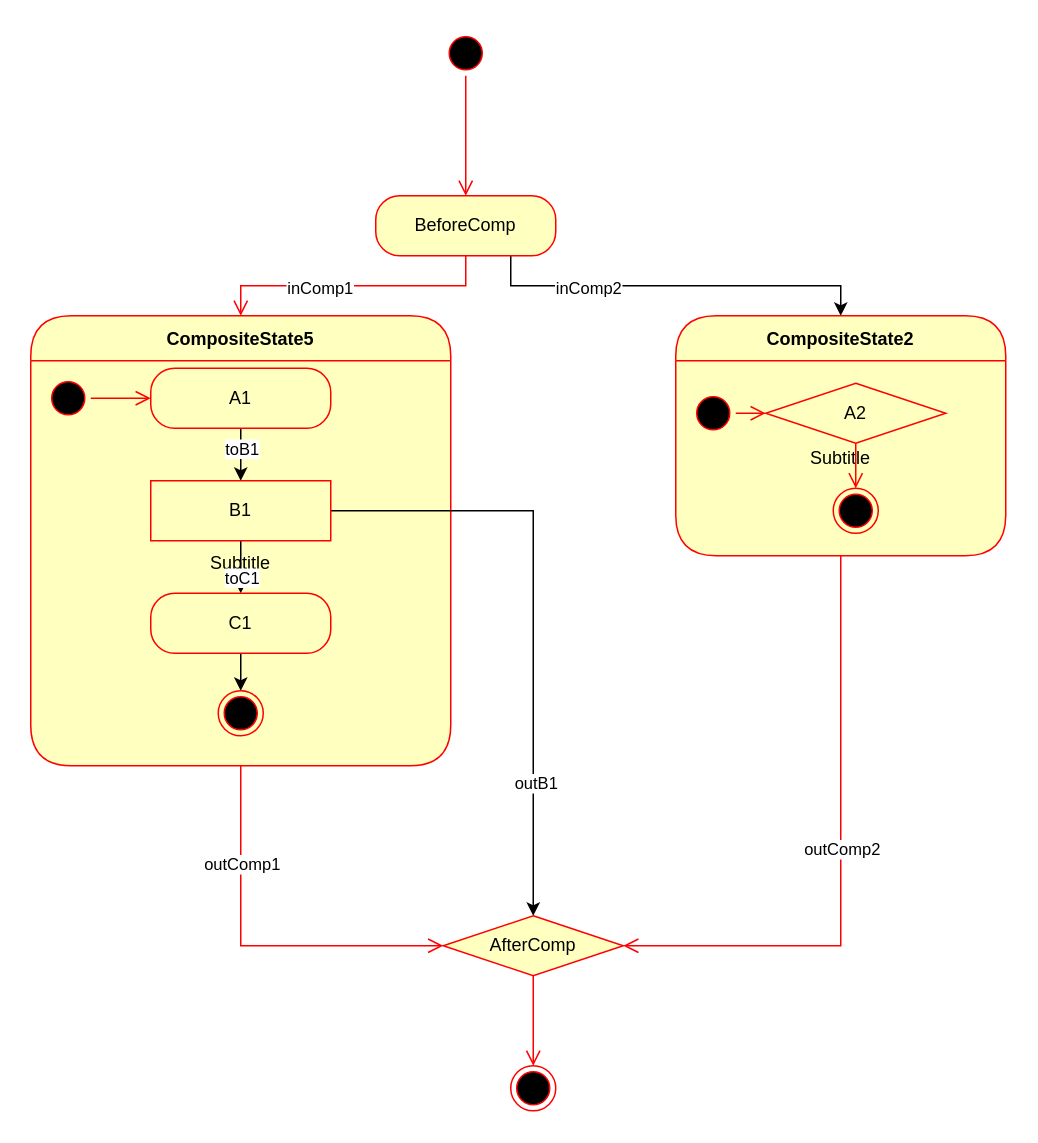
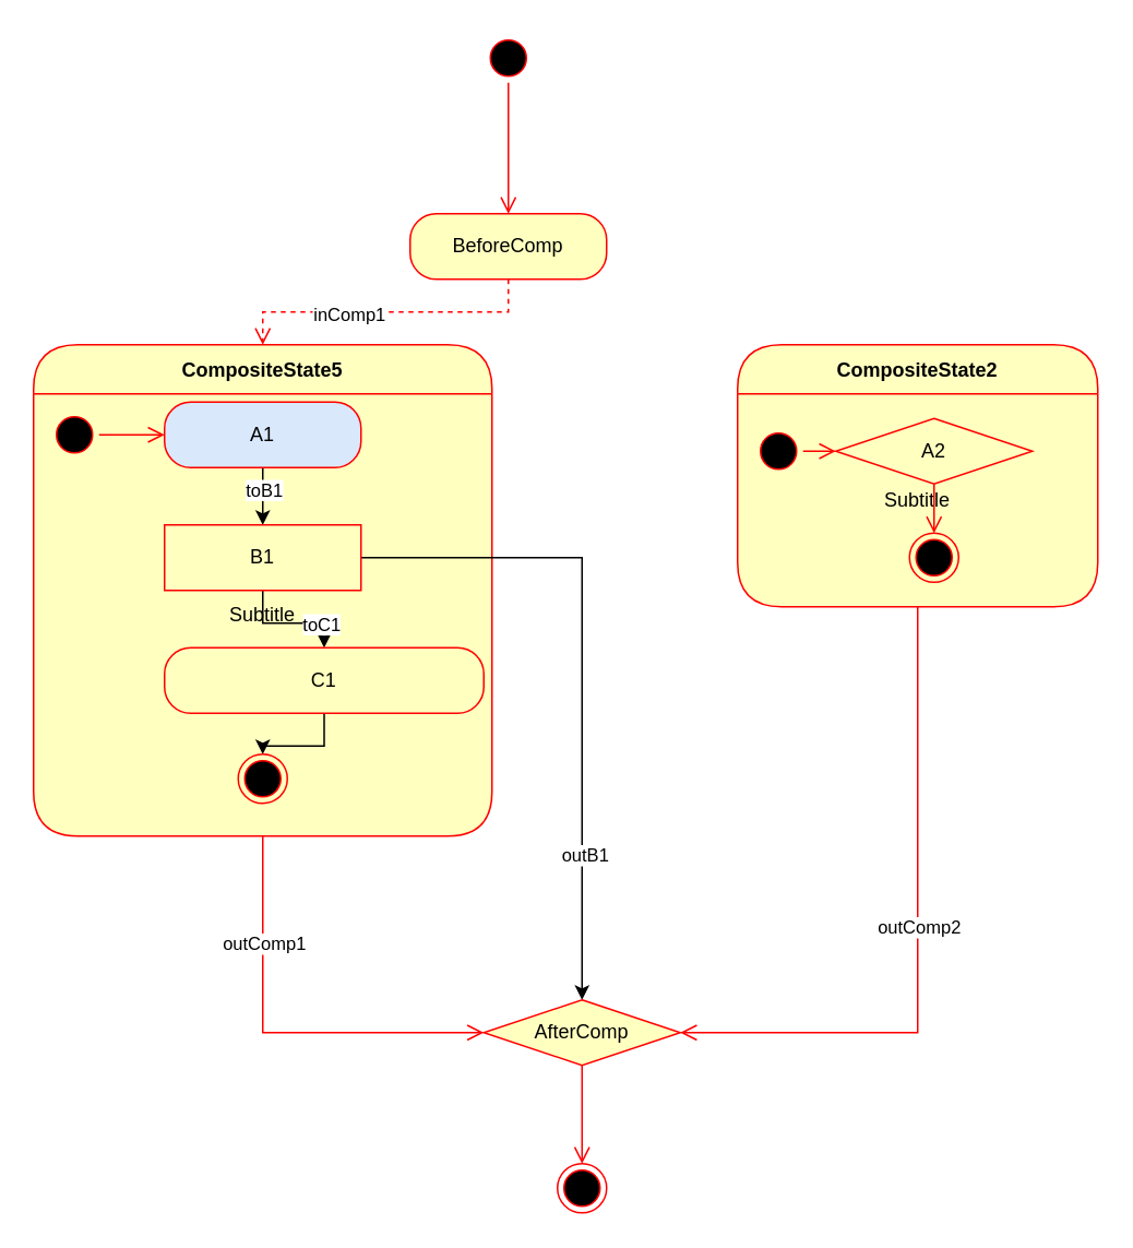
- <mxCell id="7" value="" style="edgeStyle=orthogonalEdgeStyle;html=1;verticalAlign=bottom;endArrow=open;endSize=8;strokeColor=#ff0000;rounded=0;entryX=0.5;entryY=0;entryDx=0;entryDy=0;" edge="1" source="6" parent="1" target="9"><mxGeometry relative="1" as="geometry"><mxPoint x="145" y="230" as="targetPoint" /></mxGeometry></mxCell>
+ <mxCell id="7" value="" style="edgeStyle=orthogonalEdgeStyle;html=1;verticalAlign=bottom;endArrow=open;endSize=8;strokeColor=#ff0000;rounded=0;entryX=0.5;entryY=0;entryDx=0;entryDy=0;dashed=1;" edge="1" source="6" parent="1" target="9"><mxGeometry relative="1" as="geometry"><mxPoint x="145" y="230" as="targetPoint" /></mxGeometry></mxCell>
- <mxCell id="4" style="edgeStyle=orthogonalEdgeStyle;rounded=0;orthogonalLoop=1;jettySize=auto;html=1;entryX=0.5;entryY=0;entryDx=0;entryDy=0;exitX=0.75;exitY=1;exitDx=0;exitDy=0;" edge="1" parent="1" source="6" target="26"><mxGeometry relative="1" as="geometry" /></mxCell>
- <mxCell id="5" value="inComp2" style="edgeLabel;html=1;align=center;verticalAlign=middle;resizable=0;points=[];" vertex="1" connectable="0" parent="4"><mxGeometry x="-0.456" y="-1" relative="1" as="geometry"><mxPoint as="offset" /></mxGeometry></mxCell>
- <mxCell id="17" value="A1" style="rounded=1;whiteSpace=wrap;html=1;arcSize=40;fontColor=#000000;fillColor=#ffffc0;strokeColor=#ff0000;" vertex="1" parent="1"><mxGeometry x="100" y="245" width="120" height="40" as="geometry" /></mxCell>
+ <mxCell id="17" value="A1" style="rounded=1;whiteSpace=wrap;html=1;arcSize=40;fontColor=#000000;fillColor=#dae8fc;strokeColor=#ff0000;" vertex="1" parent="1"><mxGeometry x="100" y="245" width="120" height="40" as="geometry" /></mxCell>
- <mxCell id="24" value="C1" style="rounded=1;whiteSpace=wrap;html=1;arcSize=40;fontColor=#000000;fillColor=#ffffc0;strokeColor=#ff0000;" vertex="1" parent="1"><mxGeometry x="100" y="395" width="120" height="40" as="geometry" /></mxCell>
+ <mxCell id="24" value="C1" style="rounded=1;whiteSpace=wrap;html=1;arcSize=40;fontColor=#000000;fillColor=#ffffc0;strokeColor=#ff0000;" vertex="1" parent="1"><mxGeometry x="100" y="395" width="195" height="40" as="geometry" /></mxCell>
